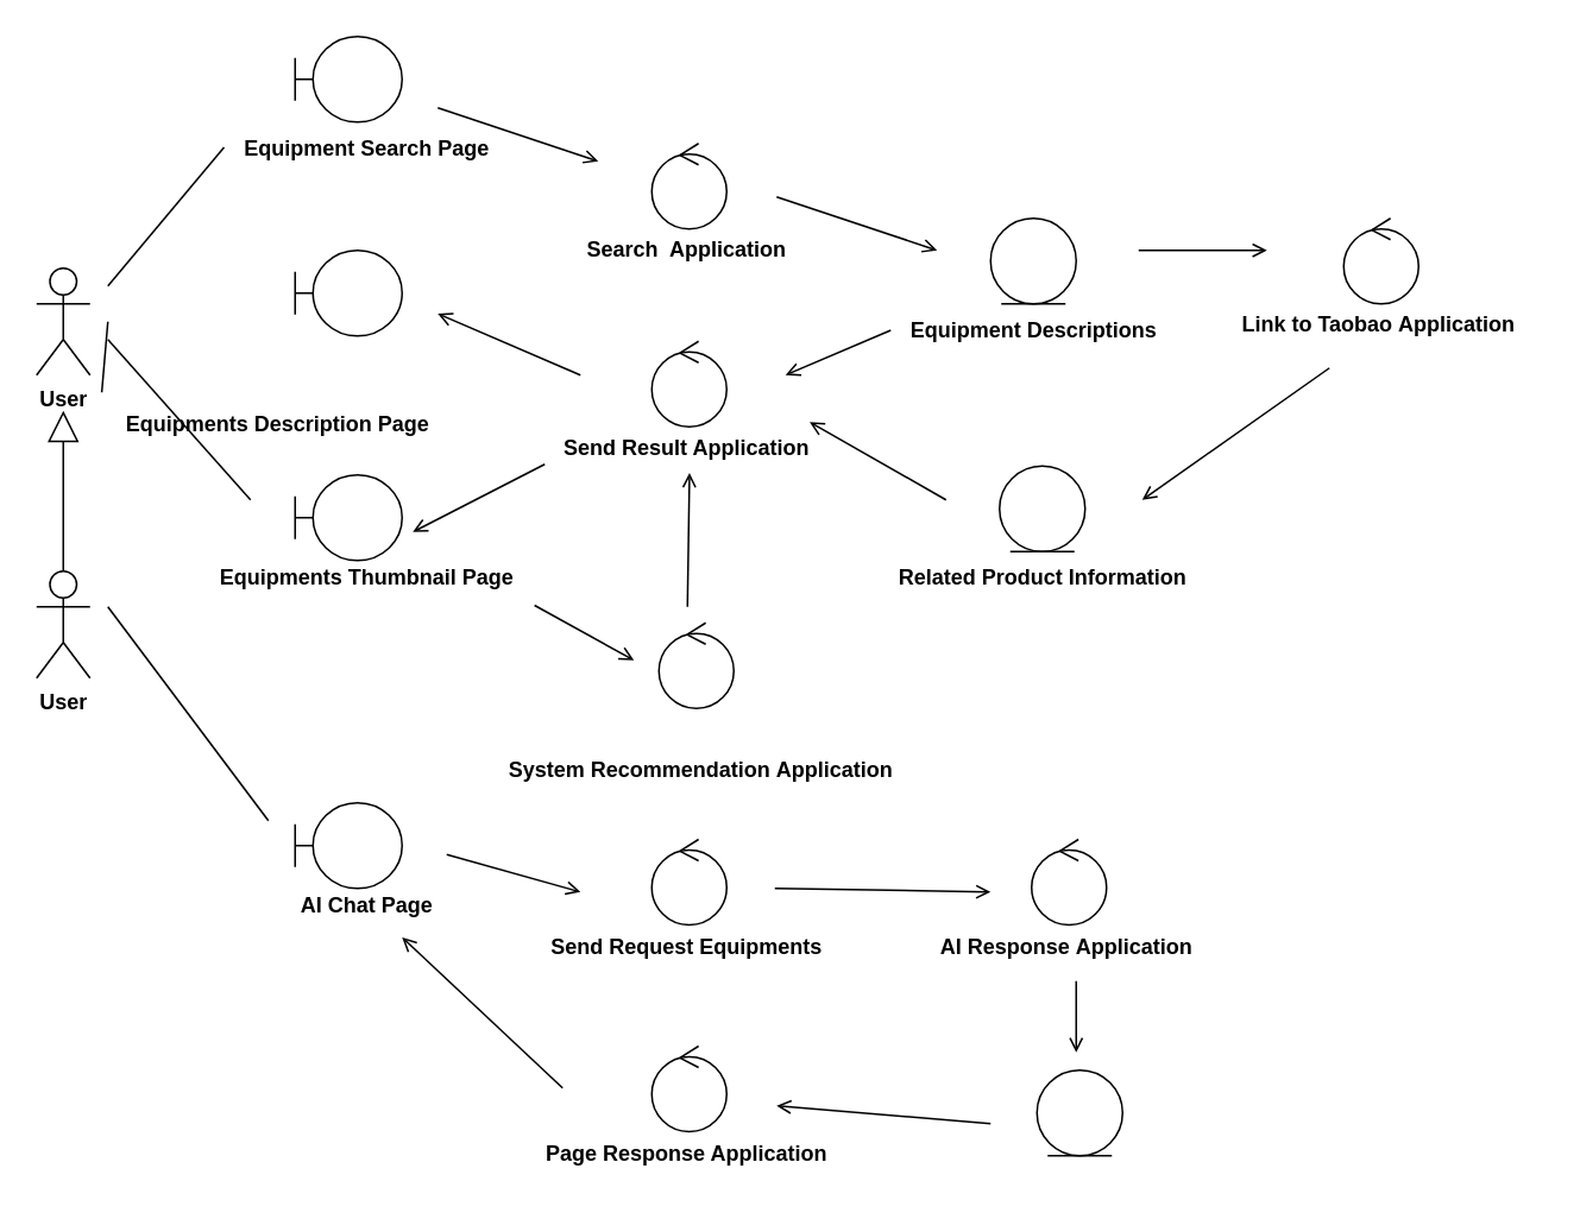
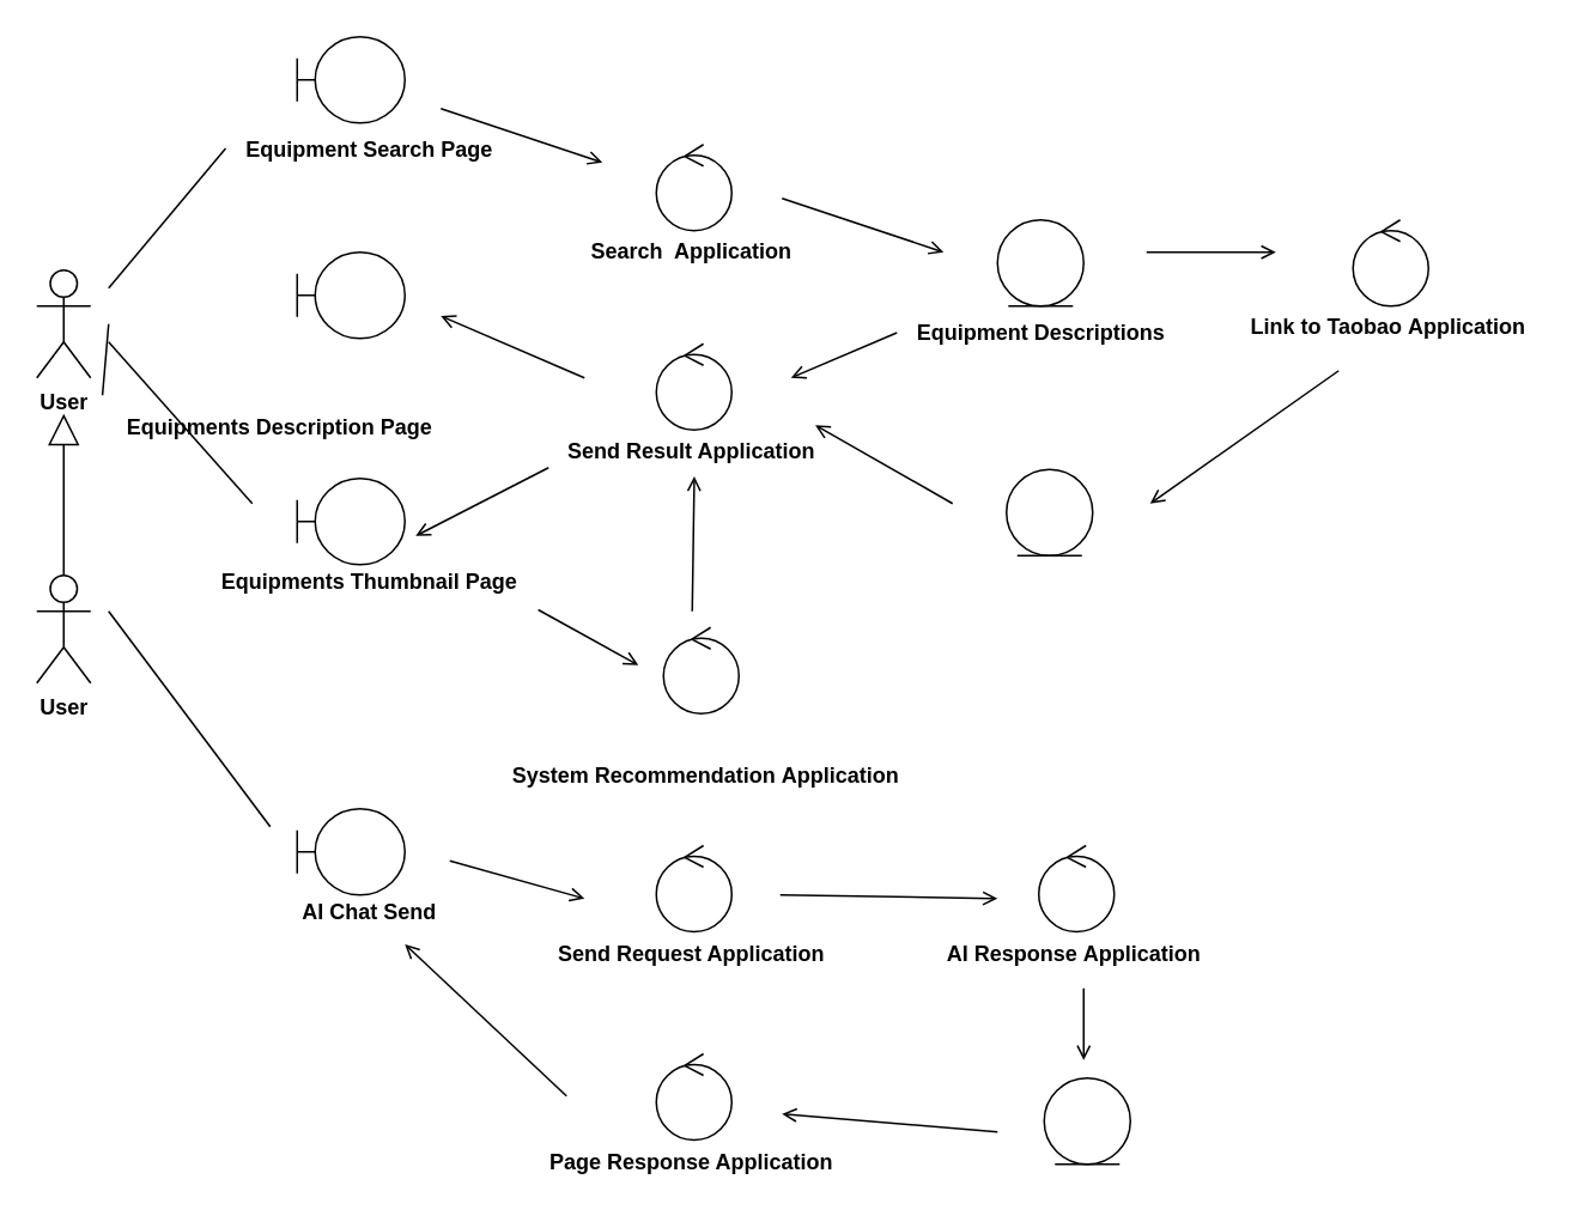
- <mxCell id="46" value="&lt;b style=&quot;border-color: var(--border-color);&quot;&gt;Related Product Information&lt;/b&gt;" style="text;html=1;align=center;verticalAlign=middle;resizable=0;points=[];autosize=1;strokeColor=none;fillColor=none;" vertex="1" parent="1"><mxGeometry x="494" y="309" width="180" height="30" as="geometry" /></mxCell>
- <mxCell id="9" value="&lt;b&gt;AI Chat Page&lt;/b&gt;" style="text;html=1;align=center;verticalAlign=middle;resizable=0;points=[];autosize=1;strokeColor=none;fillColor=none;" vertex="1" parent="1"><mxGeometry x="155" y="493" width="100" height="30" as="geometry" /></mxCell>
+ <mxCell id="9" value="&lt;b&gt;AI Chat Send&lt;/b&gt;" style="text;html=1;align=center;verticalAlign=middle;resizable=0;points=[];autosize=1;strokeColor=none;fillColor=none;" vertex="1" parent="1"><mxGeometry x="155" y="493" width="100" height="30" as="geometry" /></mxCell>
- <mxCell id="32" value="&lt;b&gt;Send Request Equipments&amp;nbsp;&lt;/b&gt;" style="text;html=1;align=center;verticalAlign=middle;resizable=0;points=[];autosize=1;strokeColor=none;fillColor=none;" vertex="1" parent="1"><mxGeometry x="296" y="515.5" width="180" height="30" as="geometry" /></mxCell>
+ <mxCell id="32" value="&lt;b&gt;Send Request Application&amp;nbsp;&lt;/b&gt;" style="text;html=1;align=center;verticalAlign=middle;resizable=0;points=[];autosize=1;strokeColor=none;fillColor=none;" vertex="1" parent="1"><mxGeometry x="296" y="515.5" width="180" height="30" as="geometry" /></mxCell>
